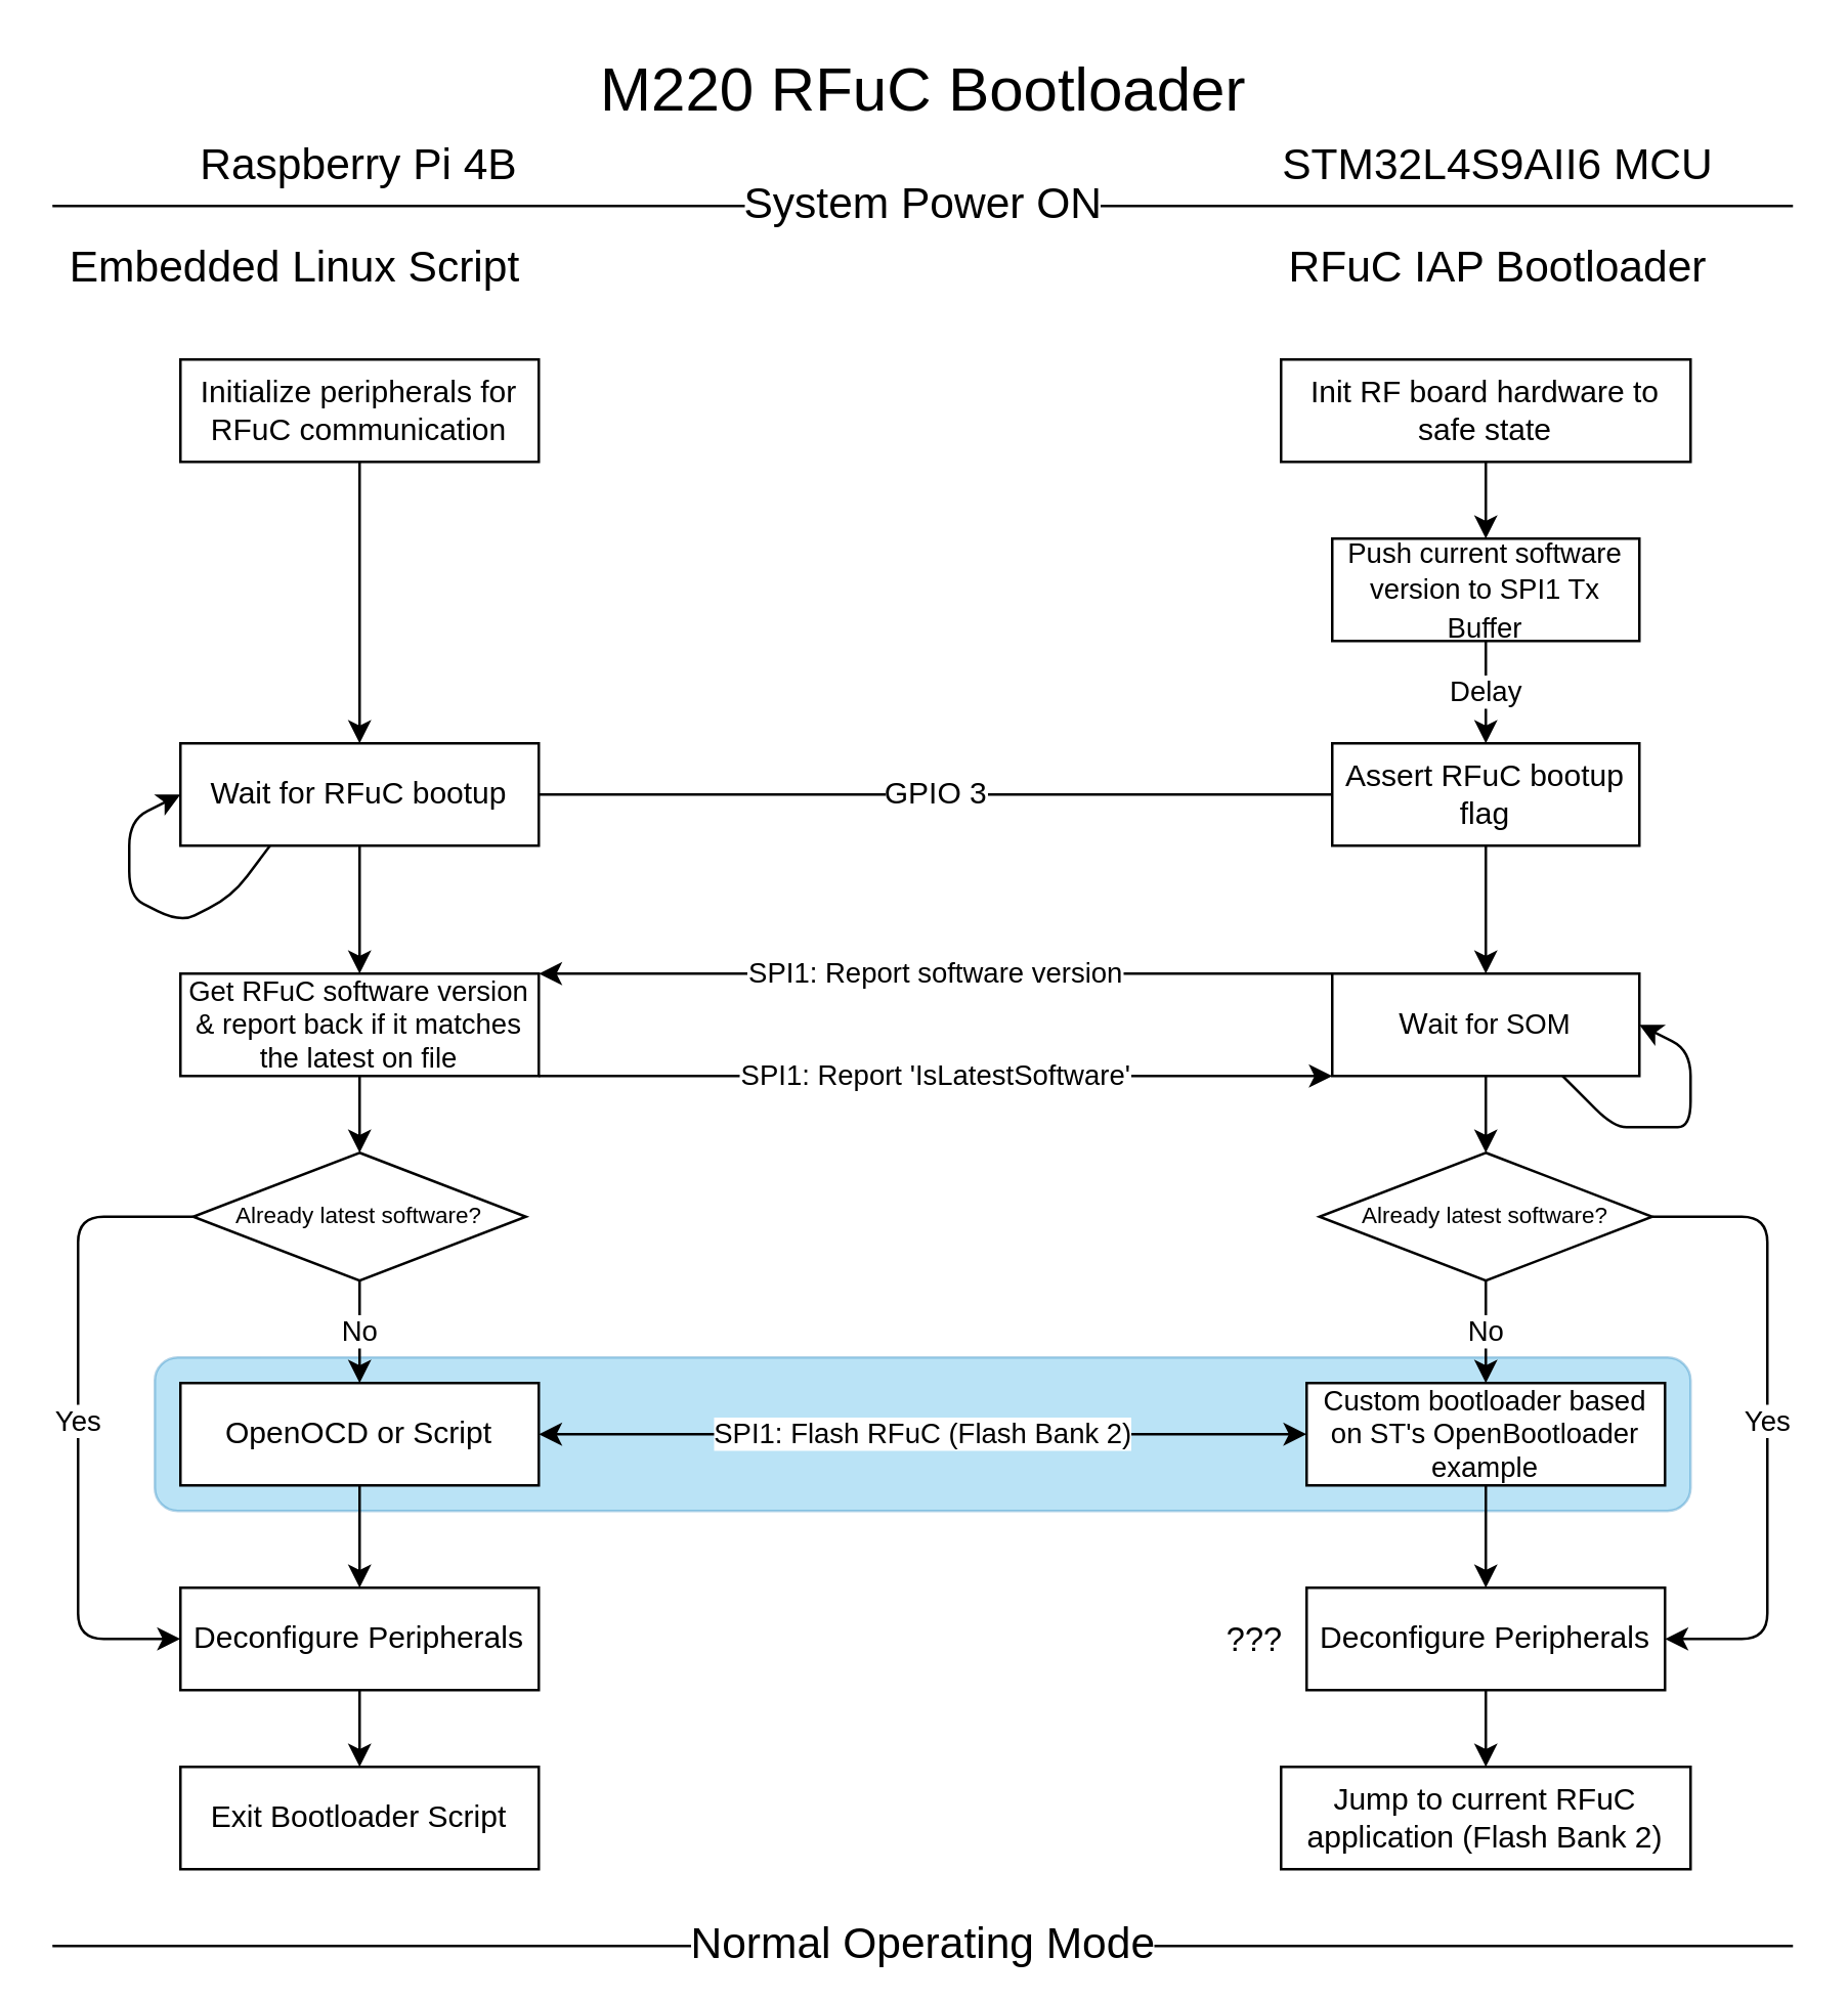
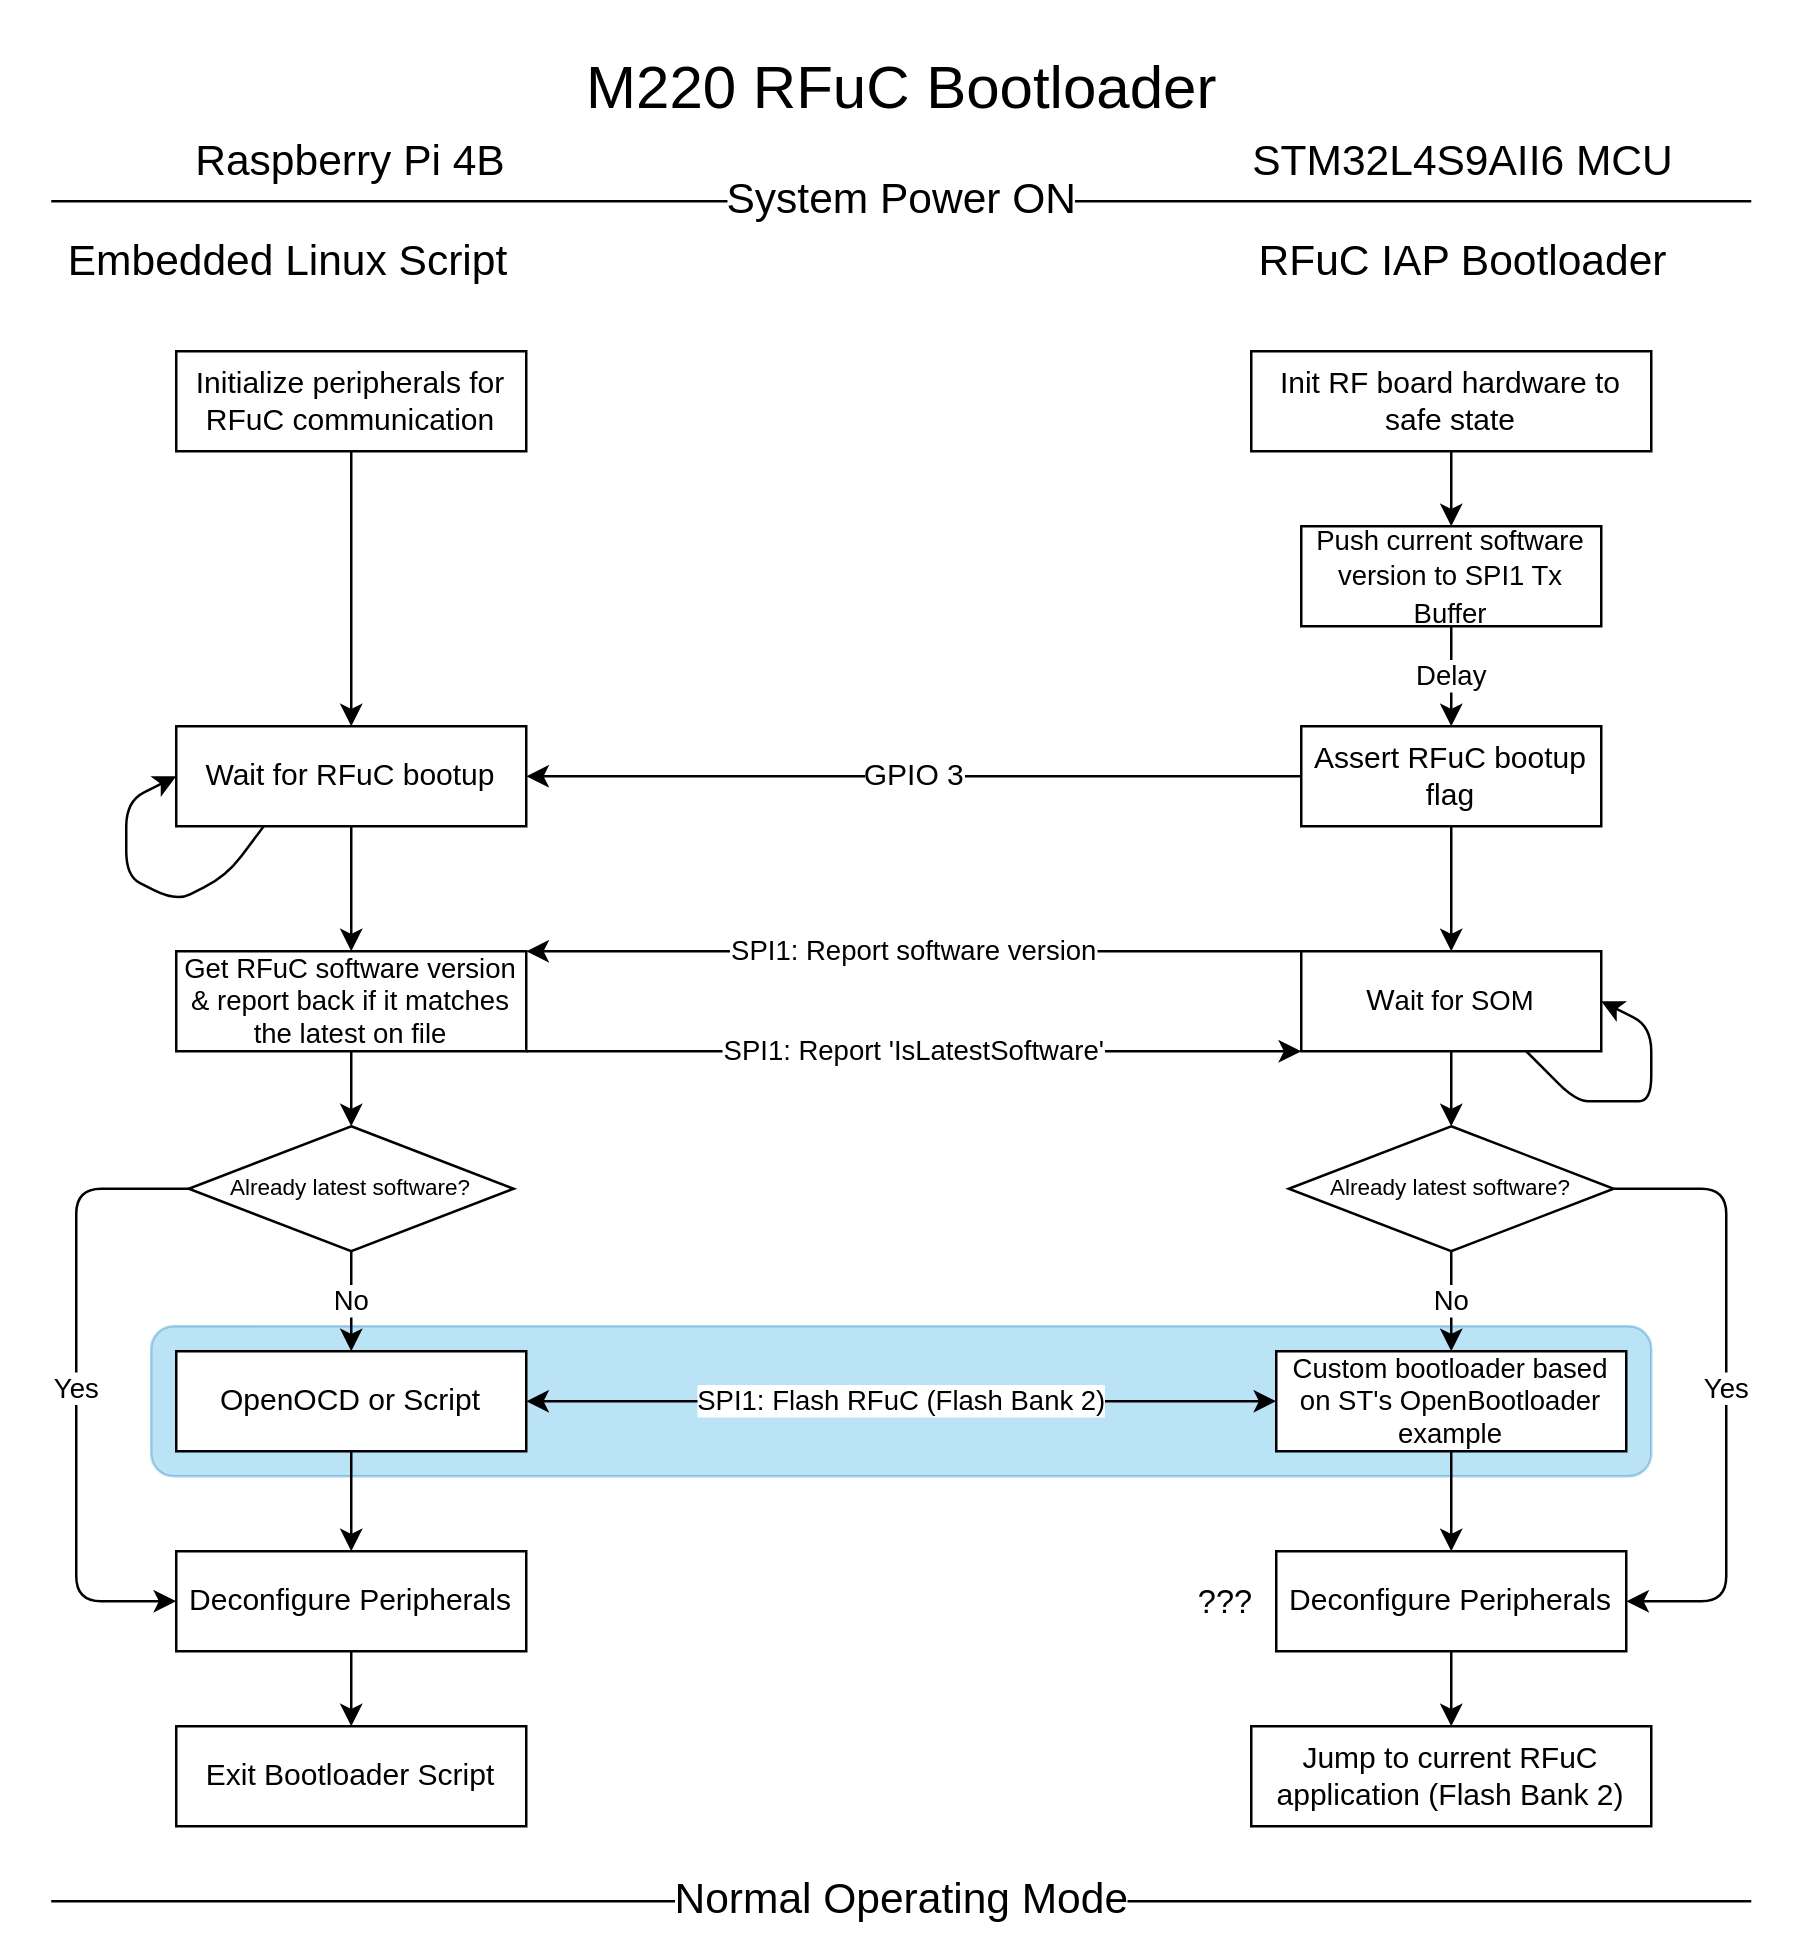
- <mxCell id="13" value="GPIO 3" style="edgeStyle=none;html=1;exitX=0;exitY=0.5;exitDx=0;exitDy=0;entryX=1;entryY=0.5;entryDx=0;entryDy=0;fontSize=12;fontColor=#000000;endArrow=none;" parent="1" source="20" target="17" edge="1"><mxGeometry relative="1" as="geometry" /></mxCell>
+ <mxCell id="13" value="GPIO 3" style="edgeStyle=none;html=1;exitX=0;exitY=0.5;exitDx=0;exitDy=0;entryX=1;entryY=0.5;entryDx=0;entryDy=0;fontSize=12;fontColor=#000000;" parent="1" source="20" target="17" edge="1"><mxGeometry relative="1" as="geometry" /></mxCell>
